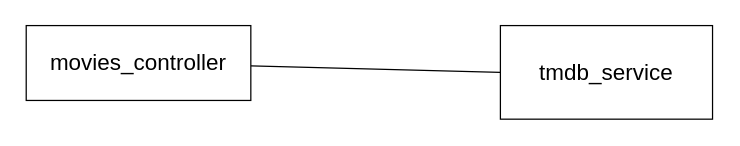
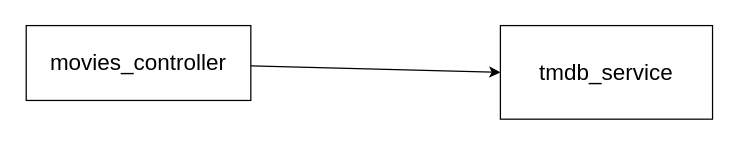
- <mxCell id="2" style="edgeStyle=none;html=1;entryX=0;entryY=0.5;entryDx=0;entryDy=0;fontSize=18;endArrow=none;" edge="1" parent="1" source="3" target="4"><mxGeometry relative="1" as="geometry" /></mxCell>
+ <mxCell id="2" style="edgeStyle=none;html=1;entryX=0;entryY=0.5;entryDx=0;entryDy=0;fontSize=18;" edge="1" parent="1" source="3" target="4"><mxGeometry relative="1" as="geometry" /></mxCell>
